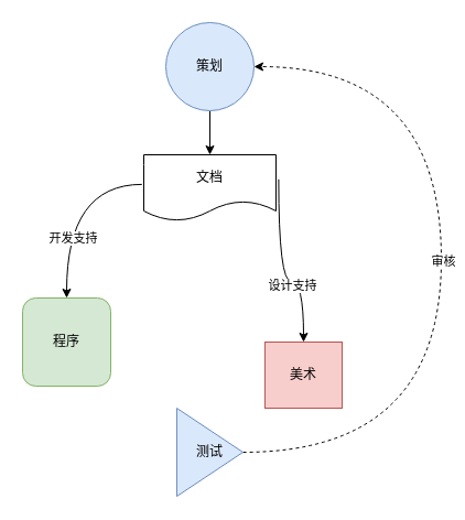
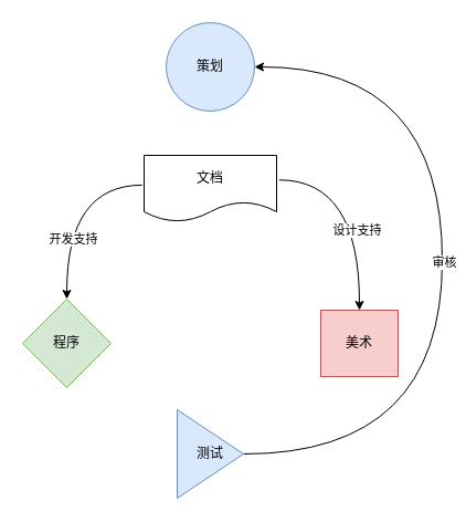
- <mxCell id="6" style="edgeStyle=orthogonalEdgeStyle;rounded=0;orthogonalLoop=1;jettySize=auto;html=1;" edge="1" parent="1" source="7" target="10"><mxGeometry relative="1" as="geometry" /></mxCell>
- <mxCell id="9" value="程序" style="whiteSpace=wrap;html=1;fillColor=#d5e8d4;strokeColor=#82b366;rounded=1;" vertex="1" parent="1"><mxGeometry x="20" y="270" width="80" height="80" as="geometry" /></mxCell>
+ <mxCell id="9" value="程序" style="rhombus;whiteSpace=wrap;html=1;fillColor=#d5e8d4;strokeColor=#82b366;" vertex="1" parent="1"><mxGeometry x="20" y="270" width="80" height="80" as="geometry" /></mxCell>
- <mxCell id="8" value="美术" style="rounded=0;whiteSpace=wrap;html=1;fillColor=#f8cecc;strokeColor=#b85450;" vertex="1" parent="1"><mxGeometry x="240" y="310" width="70" height="60" as="geometry" /></mxCell>
+ <mxCell id="8" value="美术" style="rounded=0;whiteSpace=wrap;html=1;fillColor=#f8cecc;strokeColor=#b85450;" vertex="1" parent="1"><mxGeometry x="290" y="280" width="70" height="60" as="geometry" /></mxCell>
- <mxCell id="11" style="edgeStyle=orthogonalEdgeStyle;rounded=0;orthogonalLoop=1;jettySize=auto;html=1;entryX=1;entryY=0.5;entryDx=0;entryDy=0;exitX=1;exitY=0.5;exitDx=0;exitDy=0;curved=1;dashed=1;" edge="1" parent="1" source="13" target="7"><mxGeometry relative="1" as="geometry"><mxPoint x="250" y="410" as="sourcePoint" /><Array as="points"><mxPoint x="400" y="410" /><mxPoint x="400" y="60" /></Array></mxGeometry></mxCell>
+ <mxCell id="11" style="edgeStyle=orthogonalEdgeStyle;rounded=0;orthogonalLoop=1;jettySize=auto;html=1;entryX=1;entryY=0.5;entryDx=0;entryDy=0;exitX=1;exitY=0.5;exitDx=0;exitDy=0;curved=1;" edge="1" parent="1" source="13" target="7"><mxGeometry relative="1" as="geometry"><mxPoint x="250" y="410" as="sourcePoint" /><Array as="points"><mxPoint x="400" y="410" /><mxPoint x="400" y="60" /></Array></mxGeometry></mxCell>
